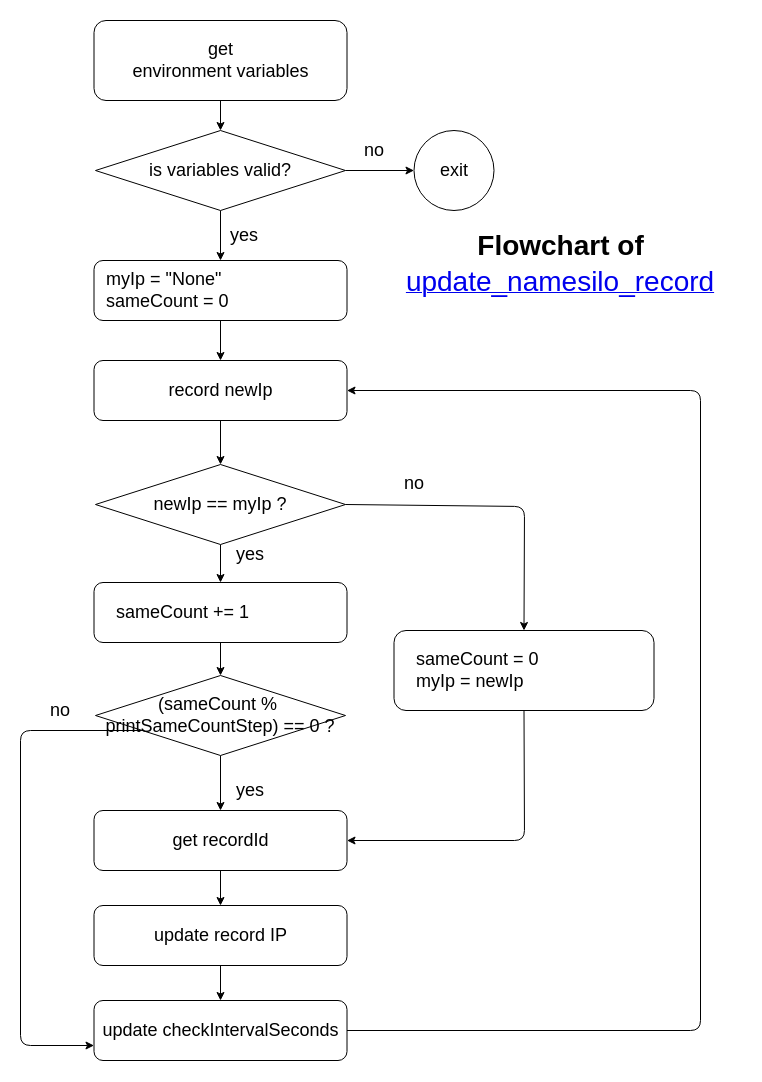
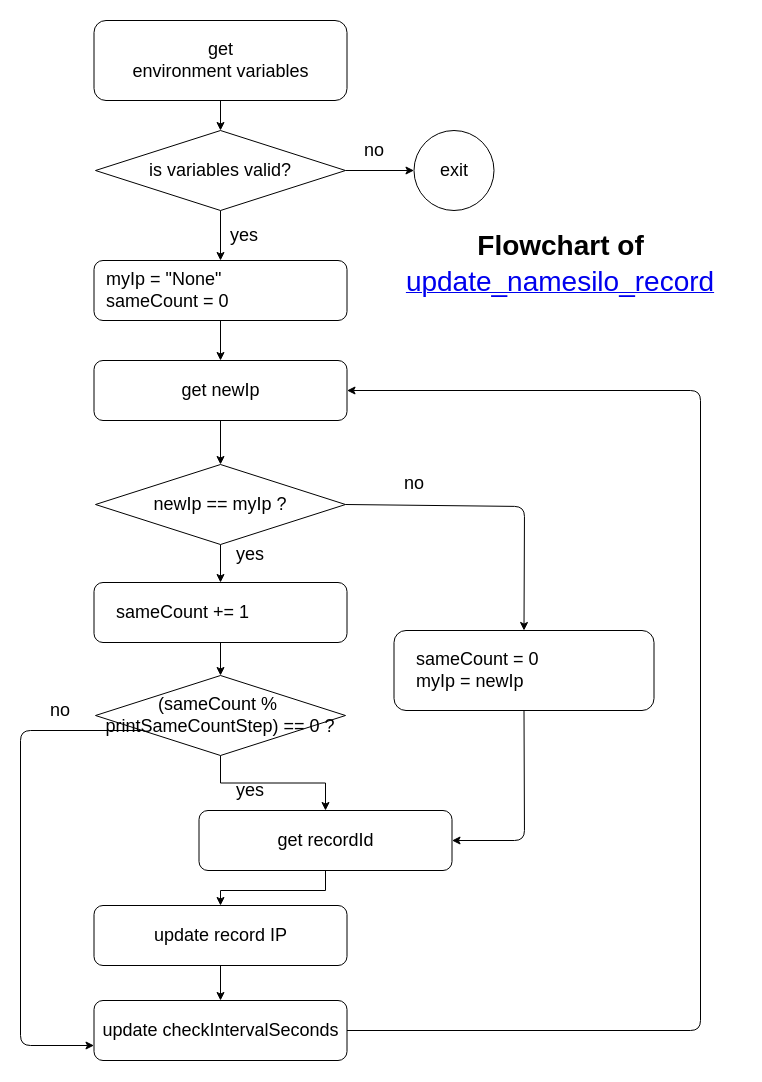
- <mxCell id="13" value="&lt;span style=&quot;font-size: 18px&quot;&gt;record newIp&lt;/span&gt;" style="rounded=1;whiteSpace=wrap;html=1;" parent="1" vertex="1"><mxGeometry x="93.5" y="360" width="253" height="60" as="geometry" /></mxCell>
+ <mxCell id="13" value="&lt;span style=&quot;font-size: 18px&quot;&gt;get newIp&lt;/span&gt;" style="rounded=1;whiteSpace=wrap;html=1;" parent="1" vertex="1"><mxGeometry x="93.5" y="360" width="253" height="60" as="geometry" /></mxCell>
- <mxCell id="22" value="&lt;span style=&quot;font-size: 18px&quot;&gt;get recordId&lt;/span&gt;" style="rounded=1;whiteSpace=wrap;html=1;" parent="1" vertex="1"><mxGeometry x="93.5" y="810" width="253" height="60" as="geometry" /></mxCell>
+ <mxCell id="22" value="&lt;span style=&quot;font-size: 18px&quot;&gt;get recordId&lt;/span&gt;" style="rounded=1;whiteSpace=wrap;html=1;" parent="1" vertex="1"><mxGeometry x="198.5" y="810" width="253" height="60" as="geometry" /></mxCell>
